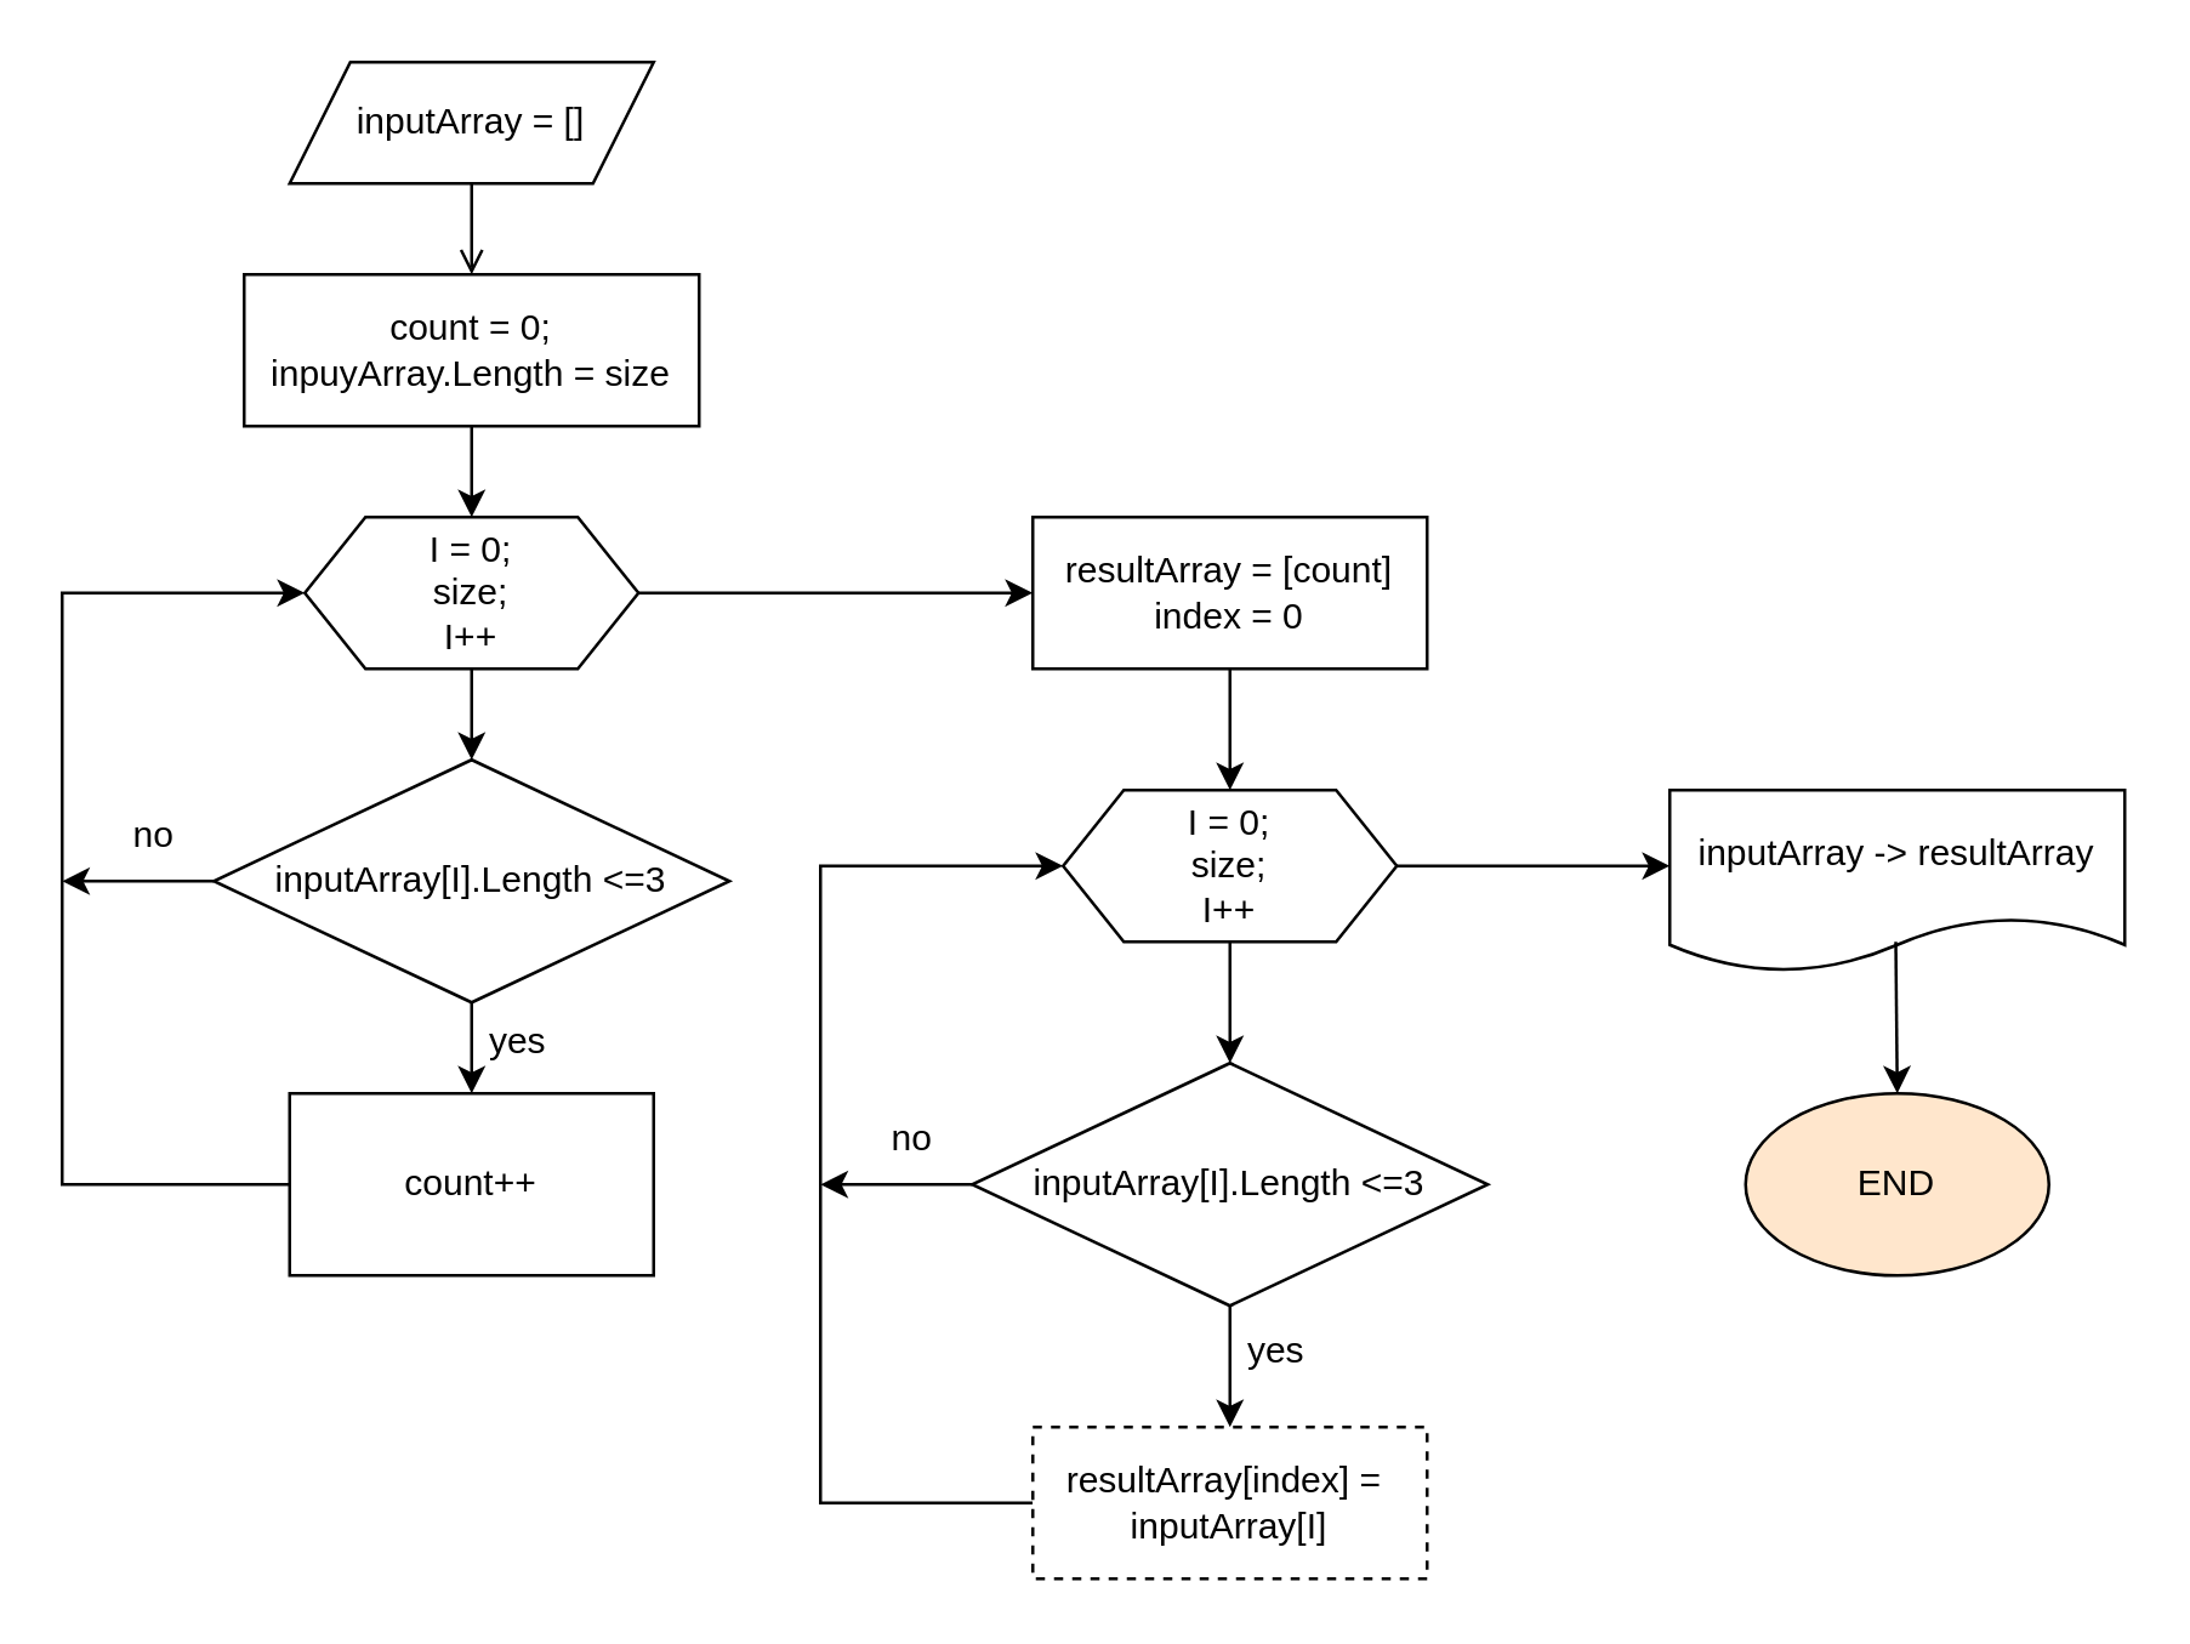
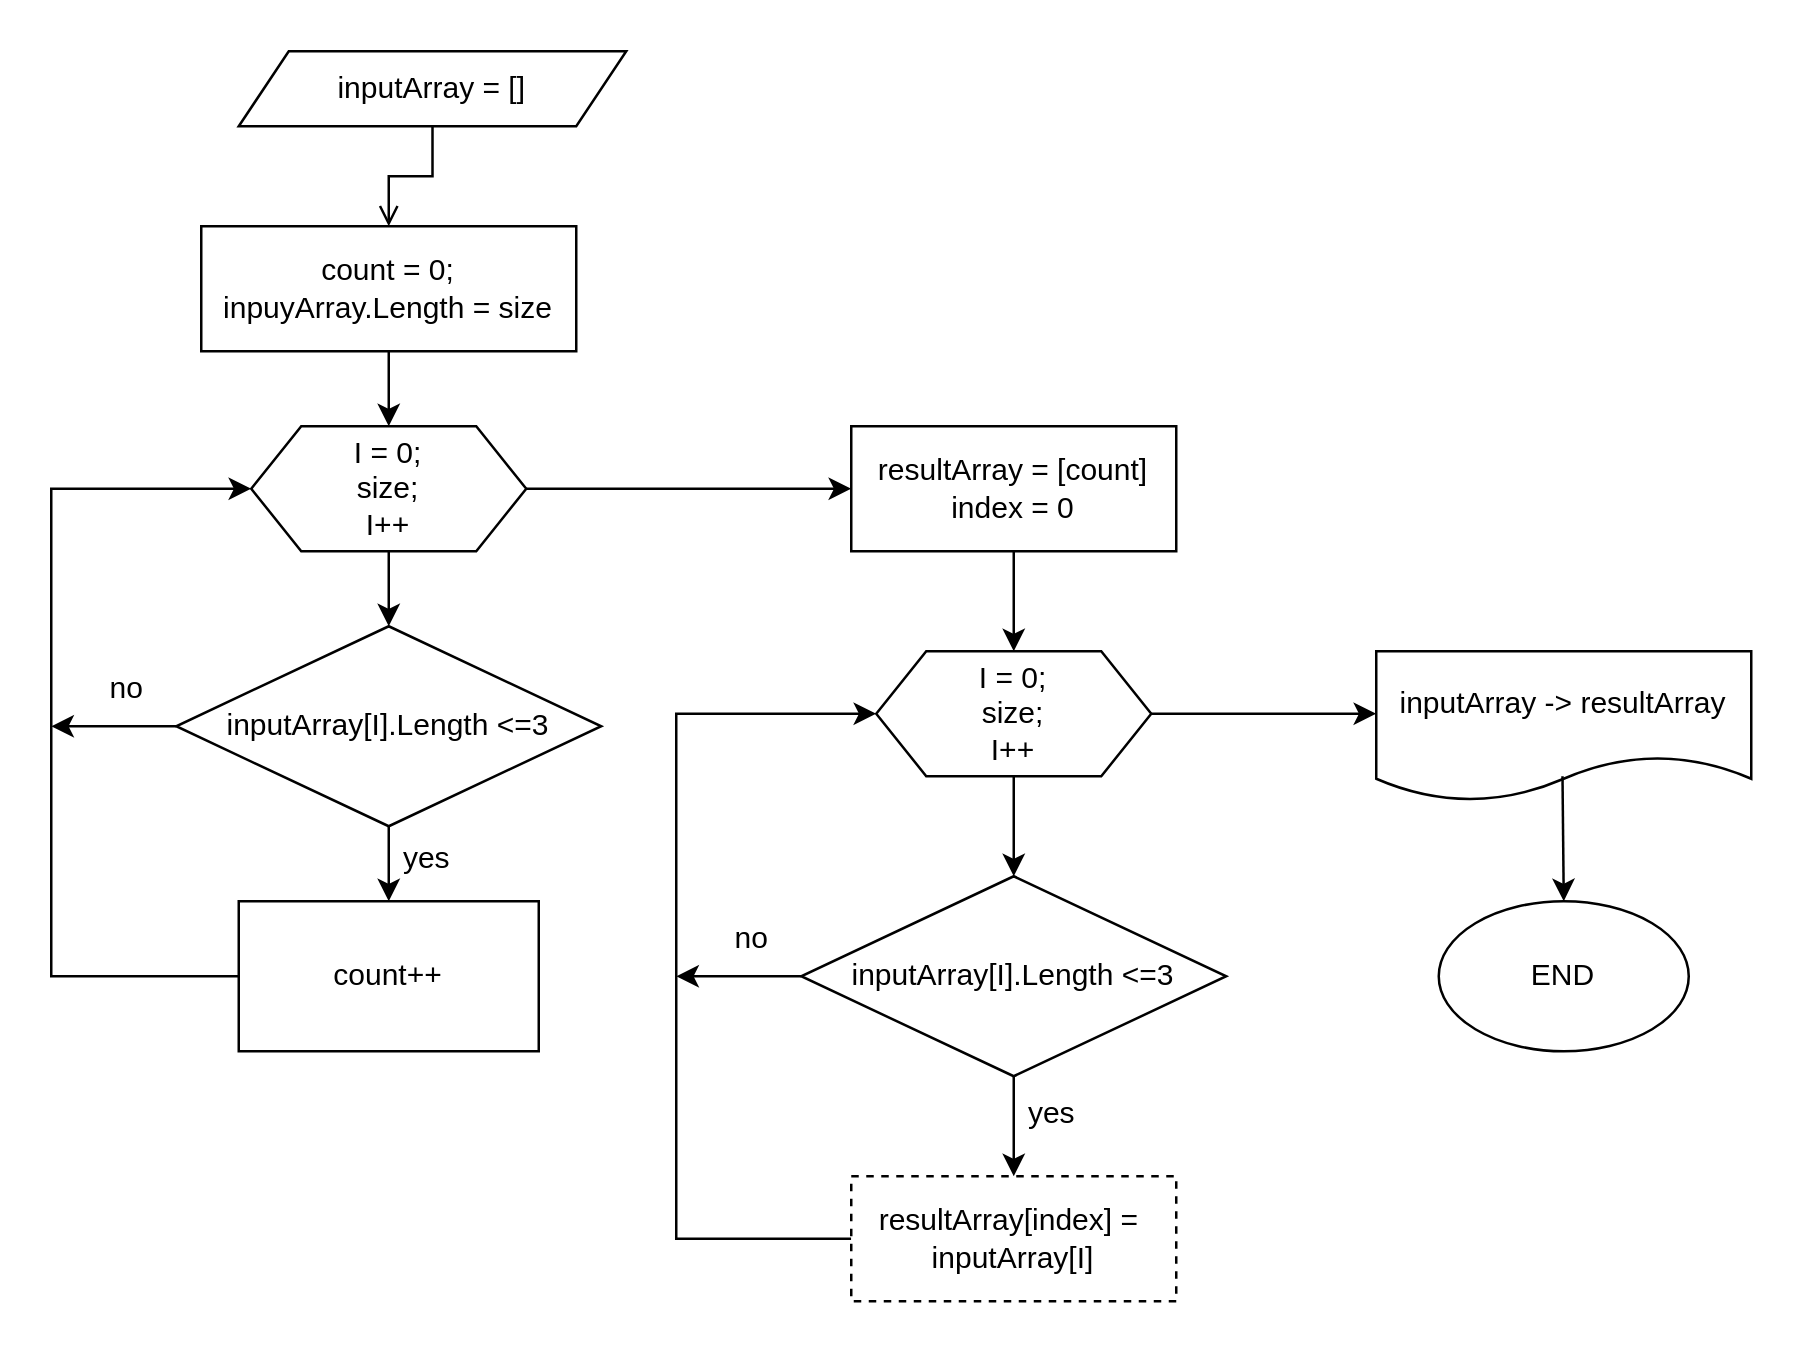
- <mxCell id="3" value="inputArray = []" style="shape=parallelogram;perimeter=parallelogramPerimeter;whiteSpace=wrap;html=1;fixedSize=1;" vertex="1" parent="1"><mxGeometry x="95" y="20" width="120" height="40" as="geometry" /></mxCell>
+ <mxCell id="3" value="inputArray = []" style="shape=parallelogram;perimeter=parallelogramPerimeter;whiteSpace=wrap;html=1;fixedSize=1;" vertex="1" parent="1"><mxGeometry x="95" y="20" width="155" height="30" as="geometry" /></mxCell>
- <mxCell id="25" value="END" style="ellipse;whiteSpace=wrap;html=1;fillColor=#ffe6cc;" vertex="1" parent="1"><mxGeometry x="575" y="360" width="100" height="60" as="geometry" /></mxCell>
+ <mxCell id="25" value="END" style="ellipse;whiteSpace=wrap;html=1;" vertex="1" parent="1"><mxGeometry x="575" y="360" width="100" height="60" as="geometry" /></mxCell>
